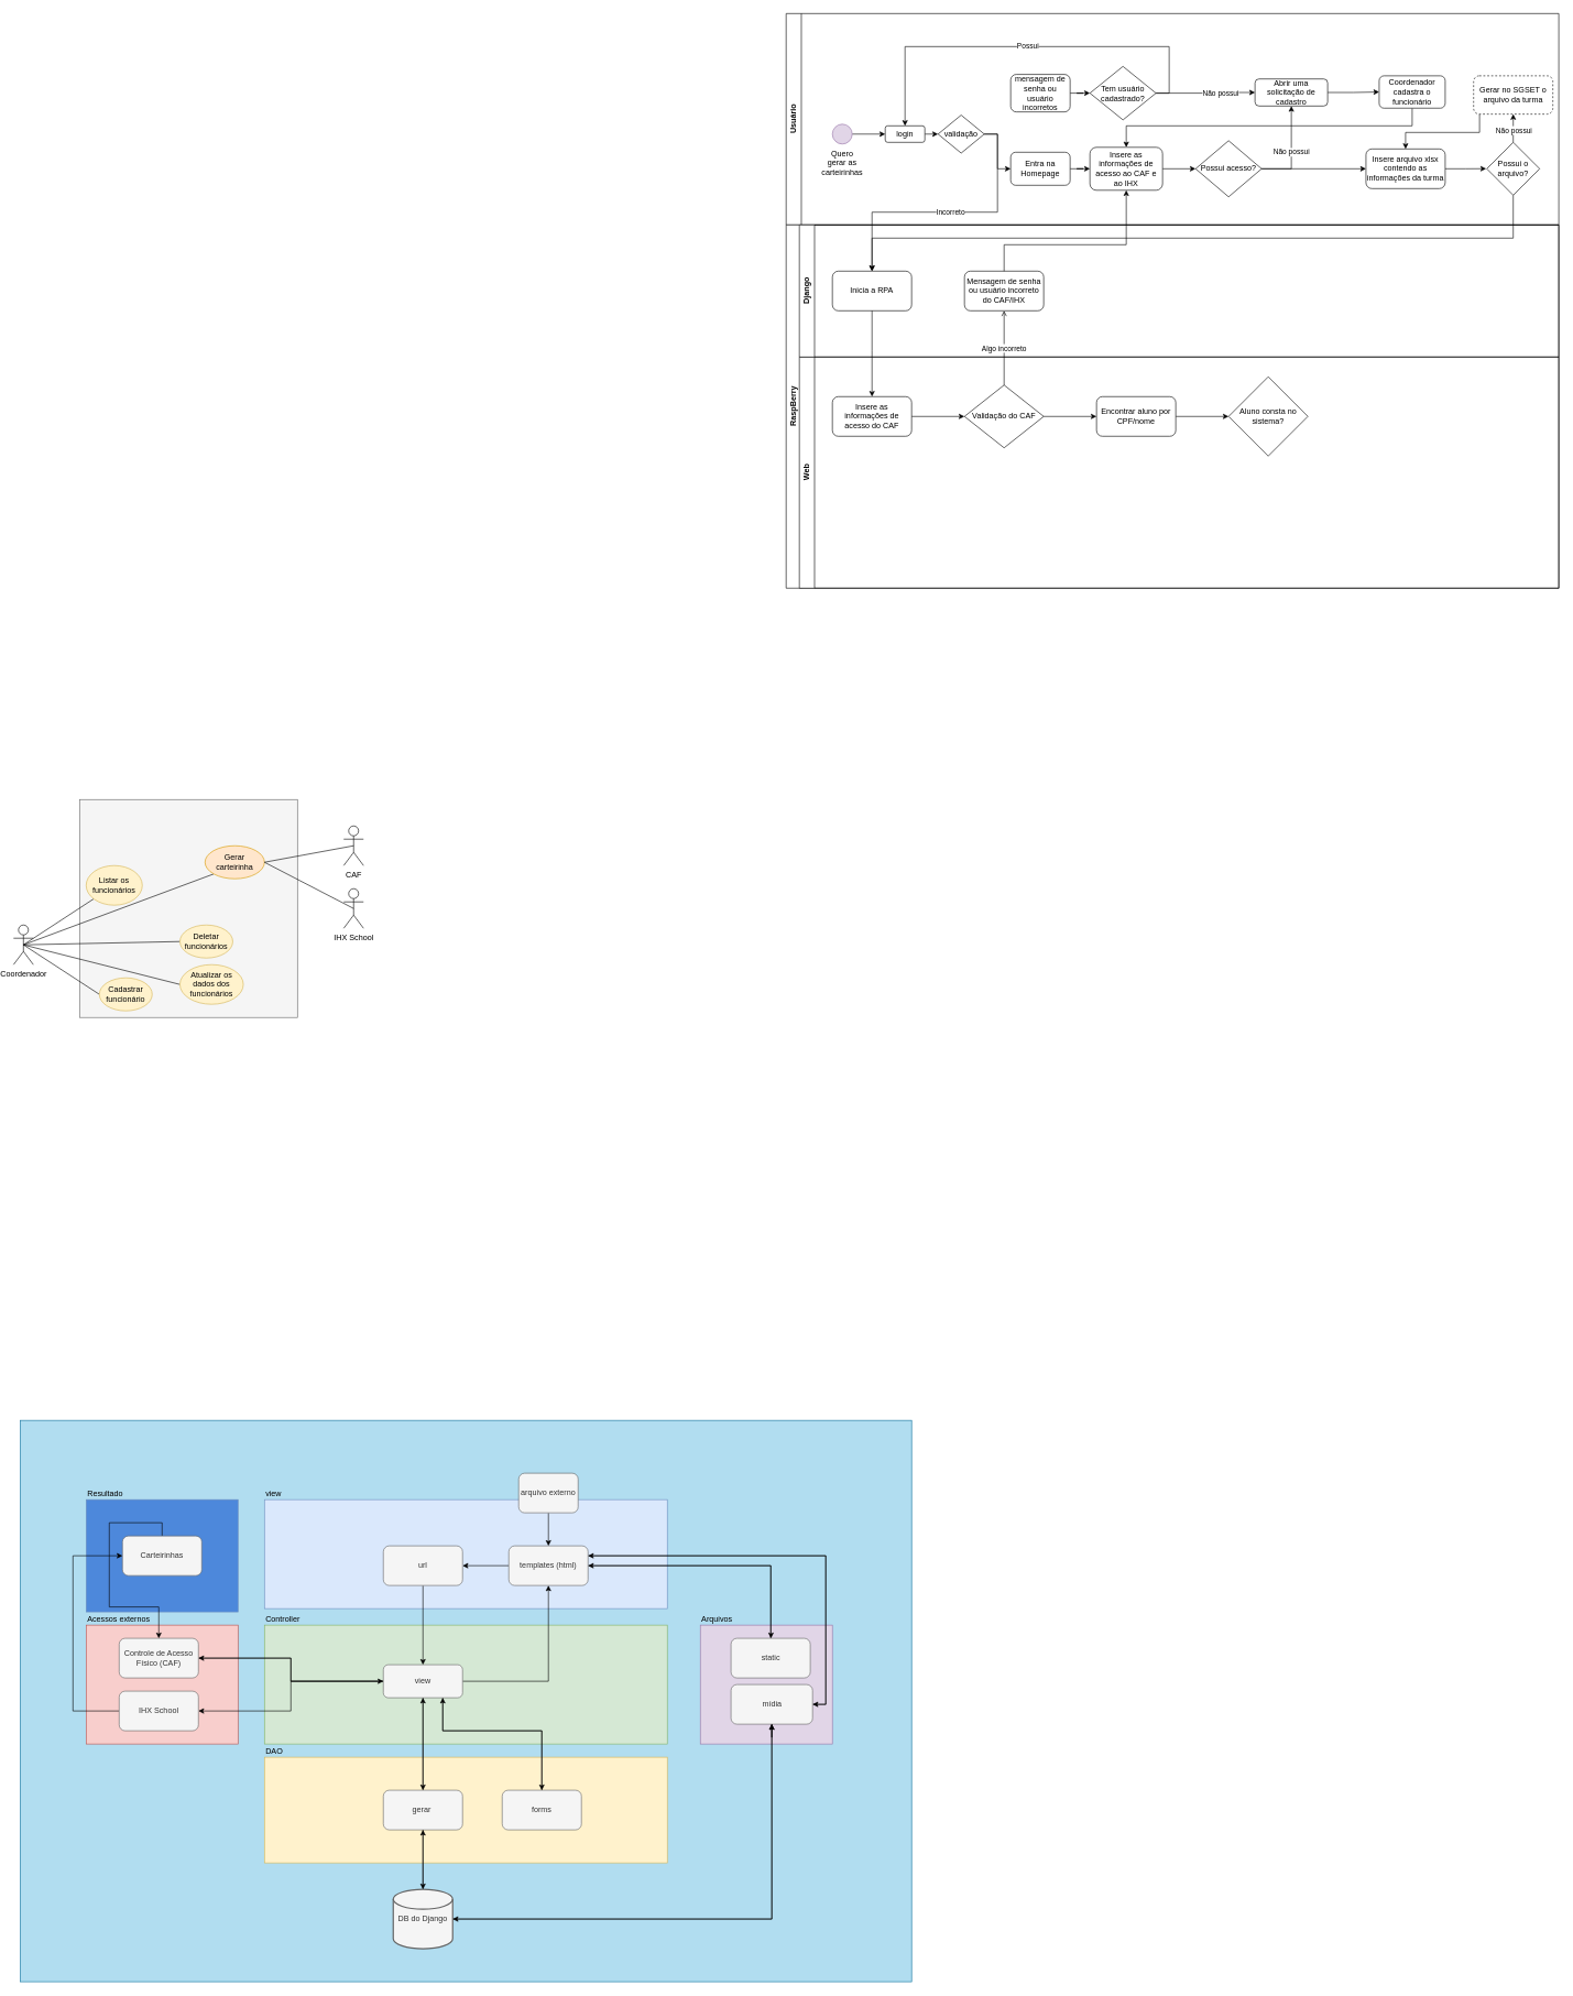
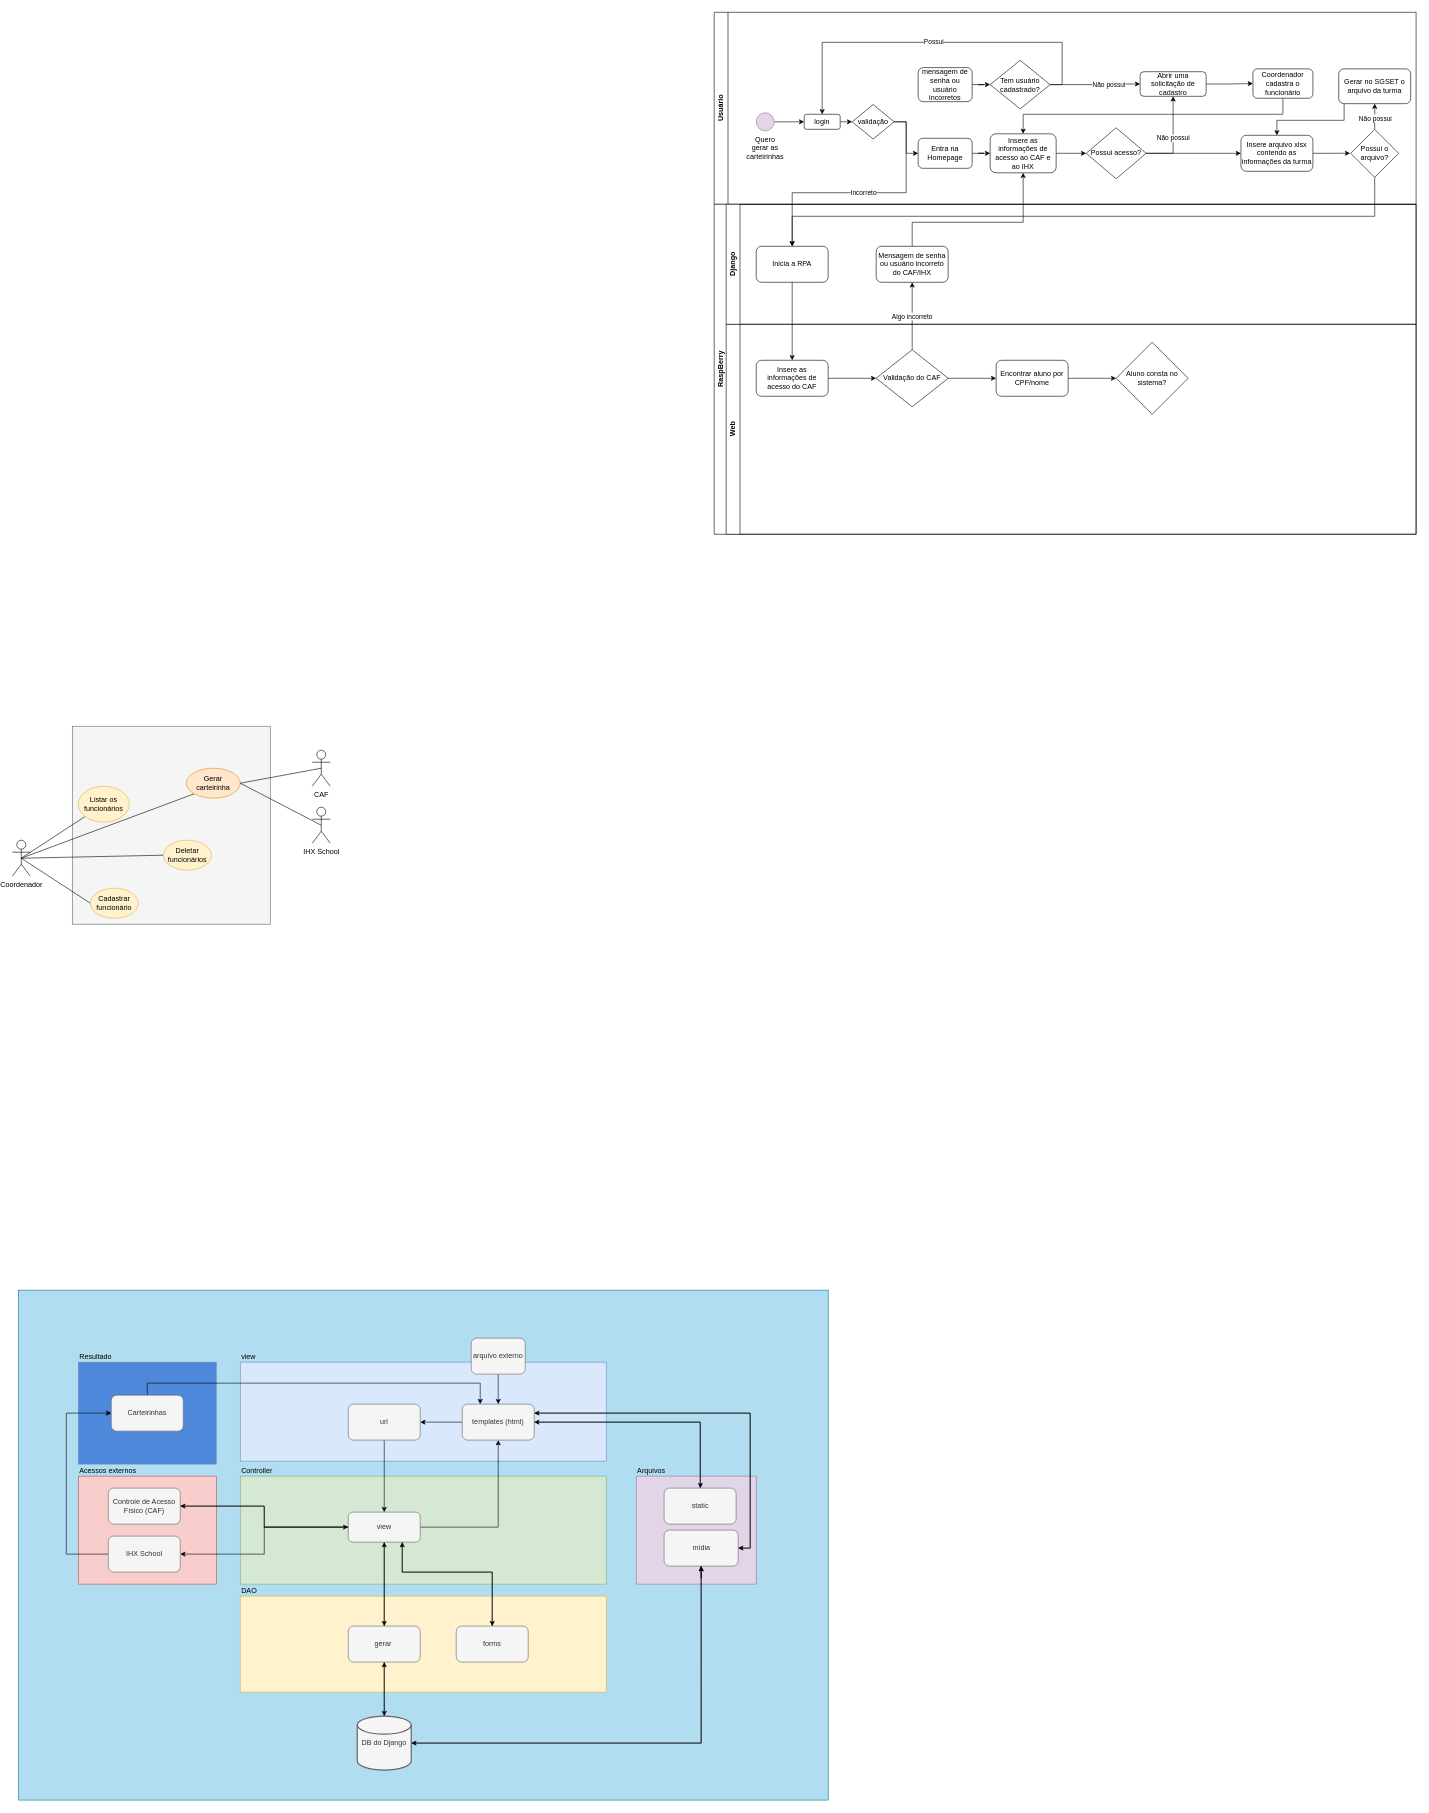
- <mxCell id="91" value="Gerar no SGSET o arquivo da turma" style="rounded=1;whiteSpace=wrap;html=1;dashed=1;" vertex="1" parent="60"><mxGeometry x="1041" y="94.25" width="120" height="58" as="geometry" /></mxCell>
+ <mxCell id="91" value="Gerar no SGSET o arquivo da turma" style="rounded=1;whiteSpace=wrap;html=1;" vertex="1" parent="60"><mxGeometry x="1041" y="94.25" width="120" height="58" as="geometry" /></mxCell>
- <mxCell id="105" value="Algo incorreto" style="edgeStyle=orthogonalEdgeStyle;rounded=0;orthogonalLoop=1;jettySize=auto;html=1;entryX=0.5;entryY=1;entryDx=0;entryDy=0;endArrow=open;" edge="1" parent="92" source="97" target="103"><mxGeometry relative="1" as="geometry" /></mxCell>
+ <mxCell id="105" value="Algo incorreto" style="edgeStyle=orthogonalEdgeStyle;rounded=0;orthogonalLoop=1;jettySize=auto;html=1;entryX=0.5;entryY=1;entryDx=0;entryDy=0;" edge="1" parent="92" source="97" target="103"><mxGeometry relative="1" as="geometry" /></mxCell>
- <mxCell id="47" style="rounded=0;orthogonalLoop=1;jettySize=auto;html=1;exitX=0.5;exitY=0.5;exitDx=0;exitDy=0;exitPerimeter=0;entryX=0;entryY=0.5;entryDx=0;entryDy=0;endArrow=none;endFill=0;" parent="1" source="49" target="52" edge="1"><mxGeometry relative="1" as="geometry" /></mxCell>
- <mxCell id="52" value="Atualizar os dados dos funcionários" style="ellipse;whiteSpace=wrap;html=1;fillColor=#fff2cc;strokeColor=#d6b656;" parent="1" vertex="1"><mxGeometry x="272" y="1460" width="96" height="60" as="geometry" /></mxCell>
- <mxCell id="42" style="edgeStyle=orthogonalEdgeStyle;rounded=0;orthogonalLoop=1;jettySize=auto;html=1;exitX=0.5;exitY=0;exitDx=0;exitDy=0;" parent="1" source="43" target="39" edge="1"><mxGeometry relative="1" as="geometry" /></mxCell>
+ <mxCell id="42" style="edgeStyle=orthogonalEdgeStyle;rounded=0;orthogonalLoop=1;jettySize=auto;html=1;exitX=0.5;exitY=0;exitDx=0;exitDy=0;entryX=0.25;entryY=0;entryDx=0;entryDy=0;" parent="1" source="43" target="13" edge="1"><mxGeometry relative="1" as="geometry" /></mxCell>
